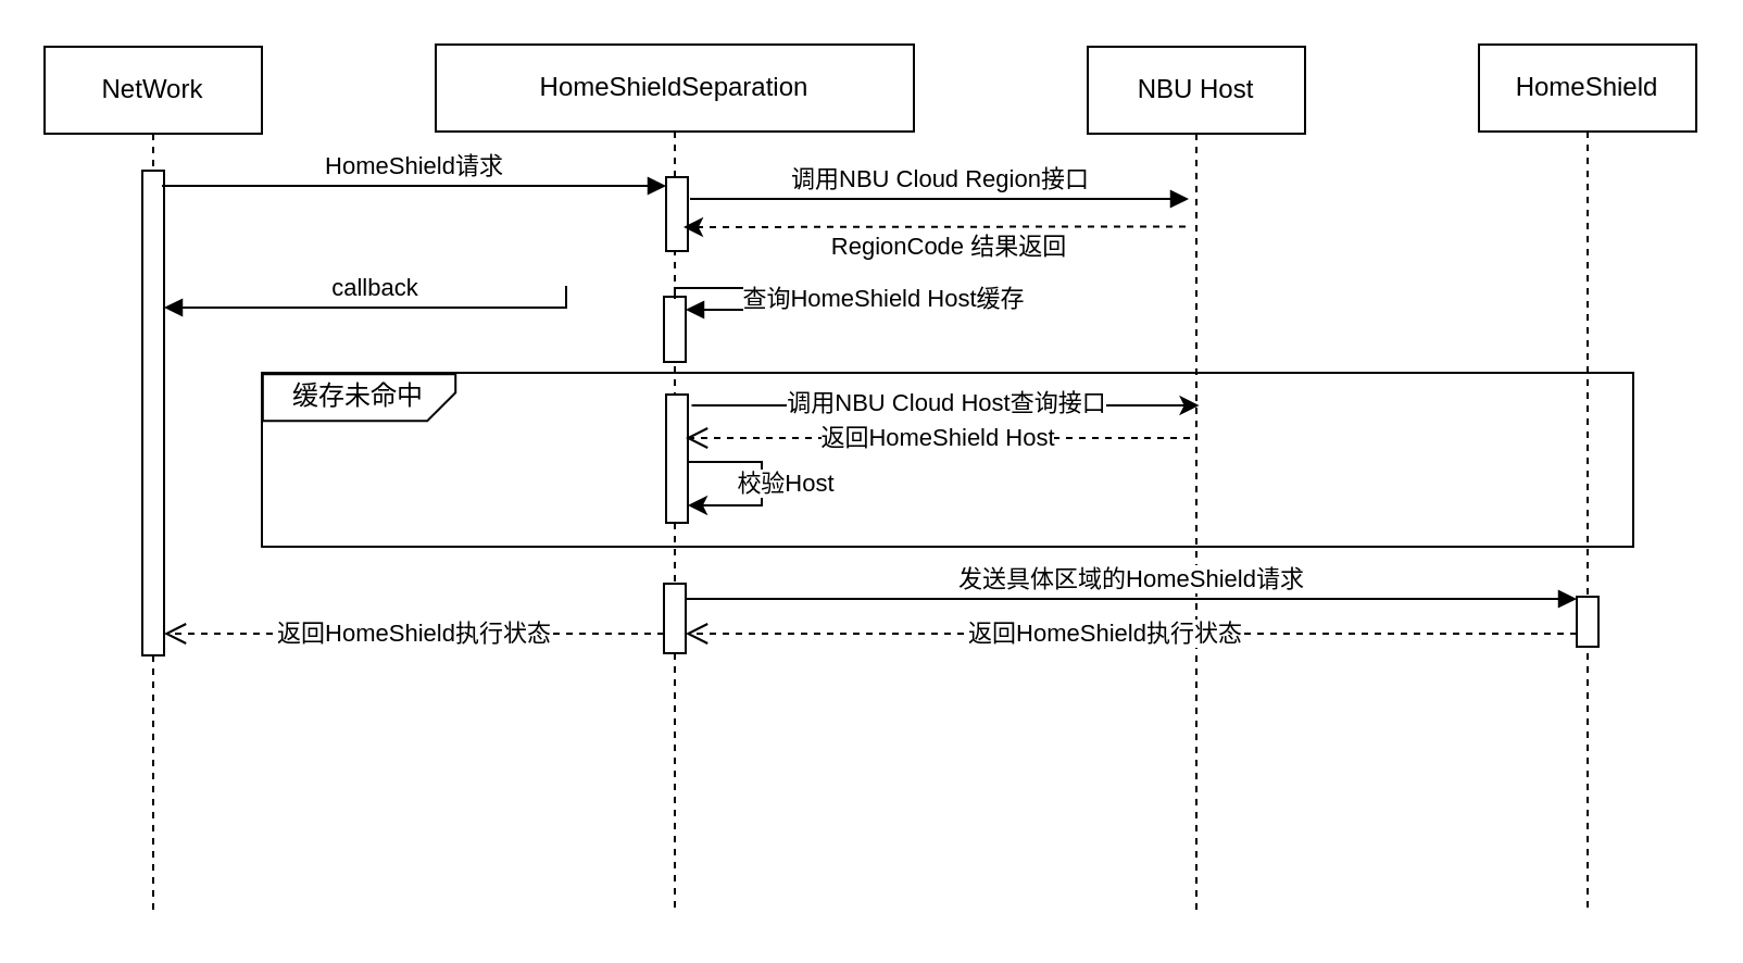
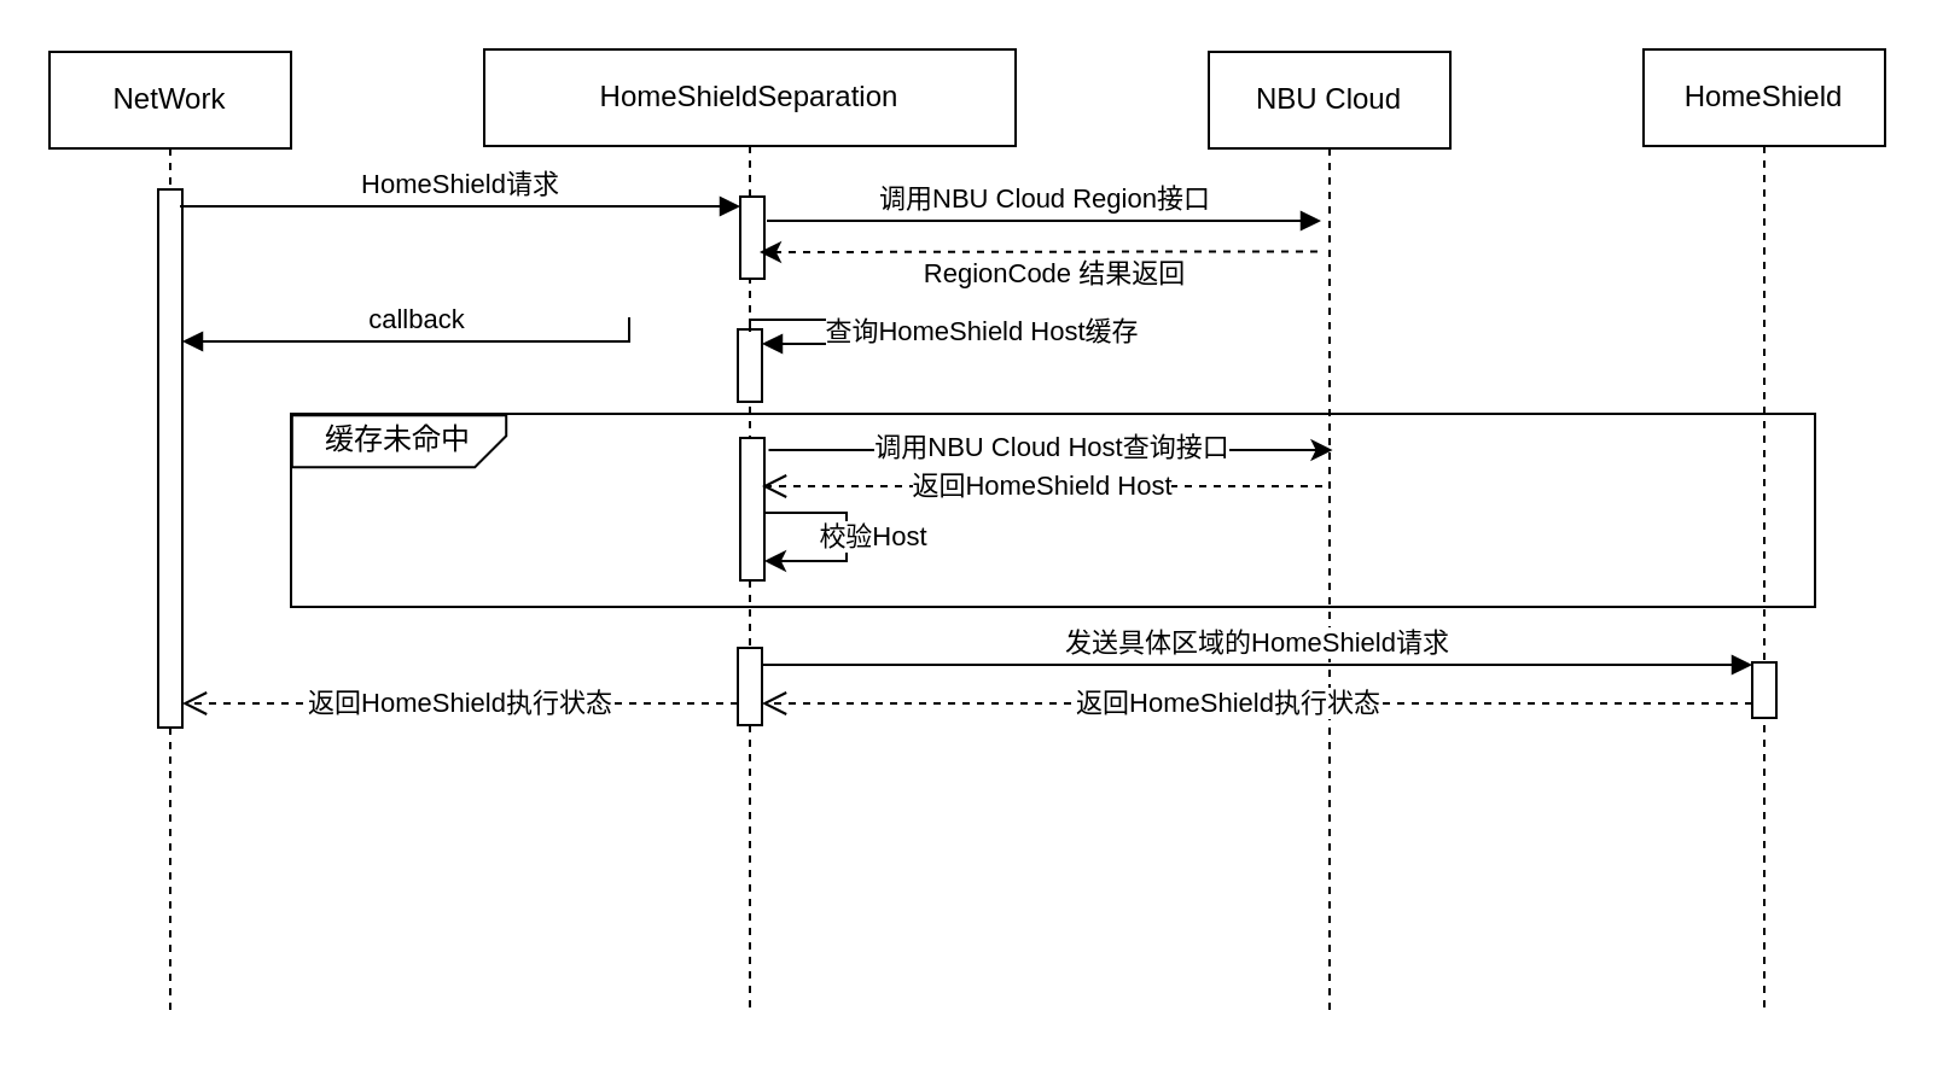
- <mxCell id="17" value="NBU Host" style="shape=umlLifeline;perimeter=lifelinePerimeter;whiteSpace=wrap;html=1;container=0;dropTarget=0;collapsible=0;recursiveResize=0;outlineConnect=0;portConstraint=eastwest;newEdgeStyle={&quot;edgeStyle&quot;:&quot;elbowEdgeStyle&quot;,&quot;elbow&quot;:&quot;vertical&quot;,&quot;curved&quot;:0,&quot;rounded&quot;:0};" parent="1" vertex="1"><mxGeometry x="500" y="21" width="100" height="400" as="geometry" /></mxCell>
+ <mxCell id="17" value="NBU Cloud" style="shape=umlLifeline;perimeter=lifelinePerimeter;whiteSpace=wrap;html=1;container=0;dropTarget=0;collapsible=0;recursiveResize=0;outlineConnect=0;portConstraint=eastwest;newEdgeStyle={&quot;edgeStyle&quot;:&quot;elbowEdgeStyle&quot;,&quot;elbow&quot;:&quot;vertical&quot;,&quot;curved&quot;:0,&quot;rounded&quot;:0};" parent="1" vertex="1"><mxGeometry x="500" y="21" width="100" height="400" as="geometry" /></mxCell>
